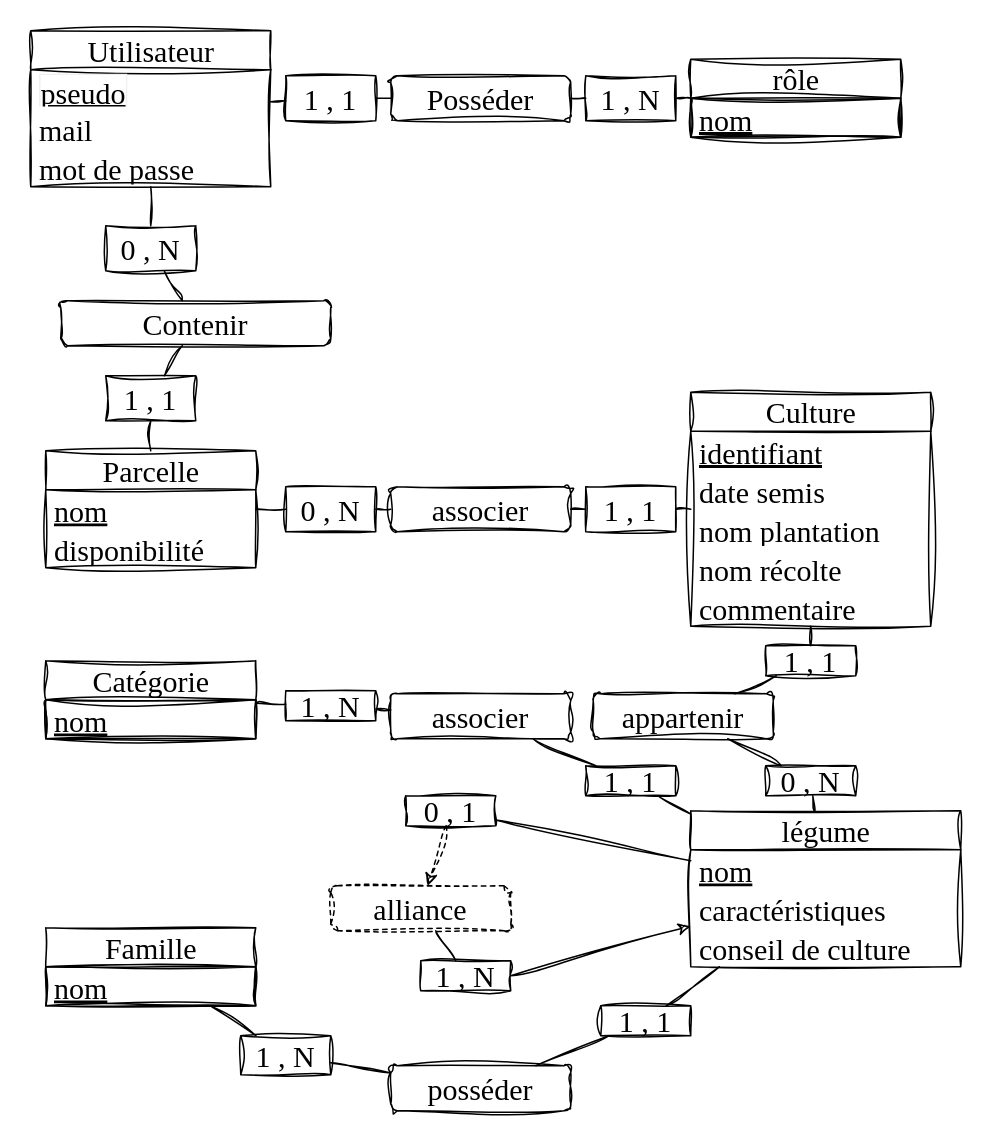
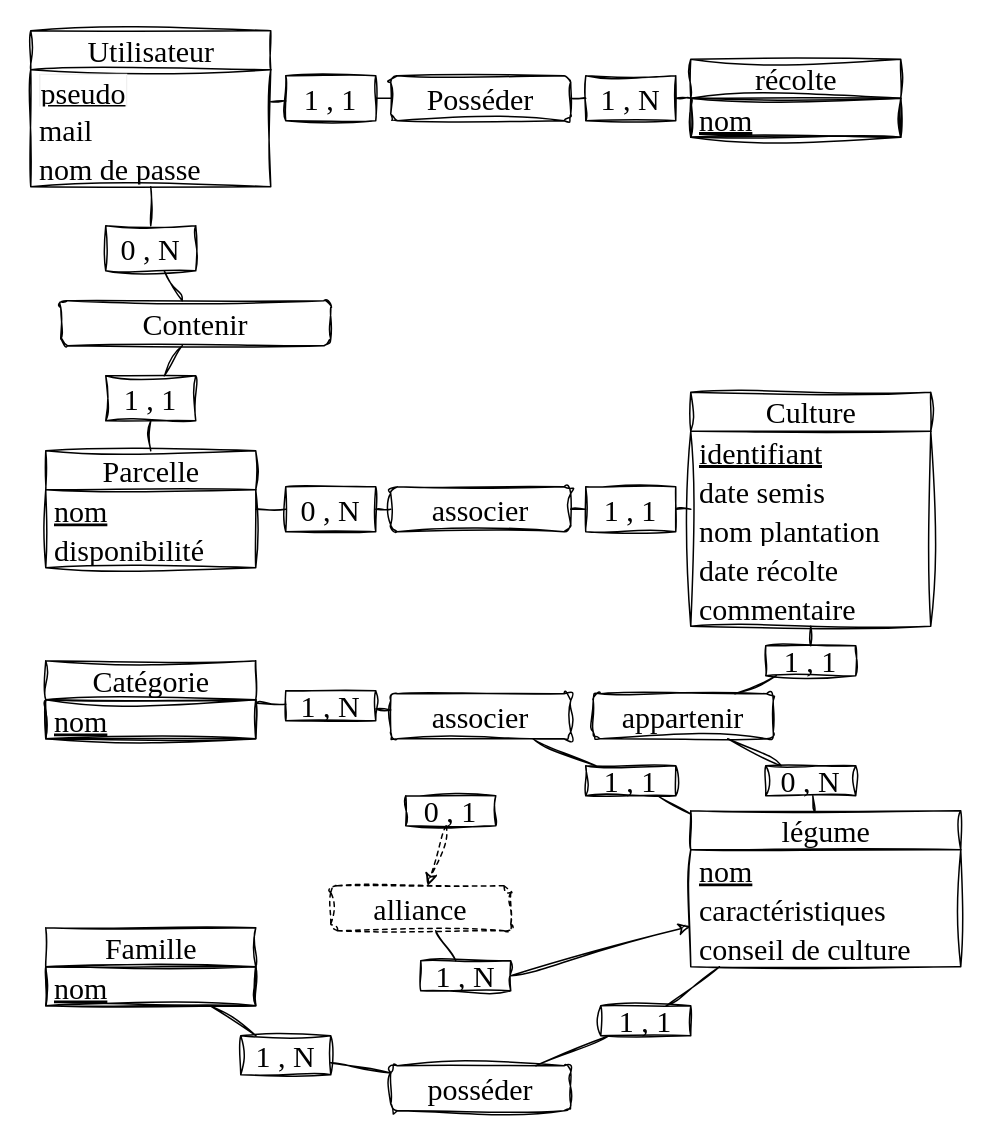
- <mxCell id="2" value="rôle" style="swimlane;fontStyle=0;childLayout=stackLayout;horizontal=1;startSize=26;fillColor=none;horizontalStack=0;resizeParent=1;resizeParentMax=0;resizeLast=0;collapsible=1;marginBottom=0;html=1;sketch=1;hachureGap=4;jiggle=2;curveFitting=1;fontFamily=Architects Daughter;fontSource=https%3A%2F%2Ffonts.googleapis.com%2Fcss%3Ffamily%3DArchitects%2BDaughter;fontSize=20;strokeColor=#000000;fontColor=#000000;" parent="1" vertex="1"><mxGeometry x="460" y="39" width="140" height="52" as="geometry" /></mxCell>
+ <mxCell id="2" value="récolte" style="swimlane;fontStyle=0;childLayout=stackLayout;horizontal=1;startSize=26;fillColor=none;horizontalStack=0;resizeParent=1;resizeParentMax=0;resizeLast=0;collapsible=1;marginBottom=0;html=1;sketch=1;hachureGap=4;jiggle=2;curveFitting=1;fontFamily=Architects Daughter;fontSource=https%3A%2F%2Ffonts.googleapis.com%2Fcss%3Ffamily%3DArchitects%2BDaughter;fontSize=20;strokeColor=#000000;fontColor=#000000;" parent="1" vertex="1"><mxGeometry x="460" y="39" width="140" height="52" as="geometry" /></mxCell>
- <mxCell id="7" value="mot de passe" style="text;strokeColor=none;fillColor=none;align=left;verticalAlign=middle;spacingLeft=4;spacingRight=4;overflow=hidden;rotatable=0;points=[[0,0.5],[1,0.5]];portConstraint=eastwest;whiteSpace=wrap;html=1;sketch=1;hachureGap=4;jiggle=2;curveFitting=1;fontFamily=Architects Daughter;fontSource=https%3A%2F%2Ffonts.googleapis.com%2Fcss%3Ffamily%3DArchitects%2BDaughter;fontSize=20;fontStyle=0;fontColor=#000000;" parent="4" vertex="1"><mxGeometry y="78" width="160" height="26" as="geometry" /></mxCell>
+ <mxCell id="7" value="nom de passe" style="text;strokeColor=none;fillColor=none;align=left;verticalAlign=middle;spacingLeft=4;spacingRight=4;overflow=hidden;rotatable=0;points=[[0,0.5],[1,0.5]];portConstraint=eastwest;whiteSpace=wrap;html=1;sketch=1;hachureGap=4;jiggle=2;curveFitting=1;fontFamily=Architects Daughter;fontSource=https%3A%2F%2Ffonts.googleapis.com%2Fcss%3Ffamily%3DArchitects%2BDaughter;fontSize=20;fontStyle=0;fontColor=#000000;" parent="4" vertex="1"><mxGeometry y="78" width="160" height="26" as="geometry" /></mxCell>
- <mxCell id="21" value="nom récolte" style="text;strokeColor=none;fillColor=none;align=left;verticalAlign=middle;spacingLeft=4;spacingRight=4;overflow=hidden;rotatable=0;points=[[0,0.5],[1,0.5]];portConstraint=eastwest;whiteSpace=wrap;html=1;sketch=1;hachureGap=4;jiggle=2;curveFitting=1;fontFamily=Architects Daughter;fontSource=https%3A%2F%2Ffonts.googleapis.com%2Fcss%3Ffamily%3DArchitects%2BDaughter;fontSize=20;fontStyle=0;fontColor=#000000;" parent="17" vertex="1"><mxGeometry y="104" width="160" height="26" as="geometry" /></mxCell>
+ <mxCell id="21" value="date récolte" style="text;strokeColor=none;fillColor=none;align=left;verticalAlign=middle;spacingLeft=4;spacingRight=4;overflow=hidden;rotatable=0;points=[[0,0.5],[1,0.5]];portConstraint=eastwest;whiteSpace=wrap;html=1;sketch=1;hachureGap=4;jiggle=2;curveFitting=1;fontFamily=Architects Daughter;fontSource=https%3A%2F%2Ffonts.googleapis.com%2Fcss%3Ffamily%3DArchitects%2BDaughter;fontSize=20;fontStyle=0;fontColor=#000000;" parent="17" vertex="1"><mxGeometry y="104" width="160" height="26" as="geometry" /></mxCell>
- <mxCell id="70" value="" style="endArrow=none;html=1;sketch=1;hachureGap=4;jiggle=2;curveFitting=1;fontFamily=Architects Daughter;fontSource=https%3A%2F%2Ffonts.googleapis.com%2Fcss%3Ffamily%3DArchitects%2BDaughter;fontSize=16;strokeColor=#000000;fontColor=#000000;" parent="1" source="26" target="71" edge="1"><mxGeometry width="50" height="50" relative="1" as="geometry"><mxPoint x="460" y="574" as="sourcePoint" /><mxPoint x="296.364" y="590" as="targetPoint" /><Array as="points" /></mxGeometry></mxCell>
